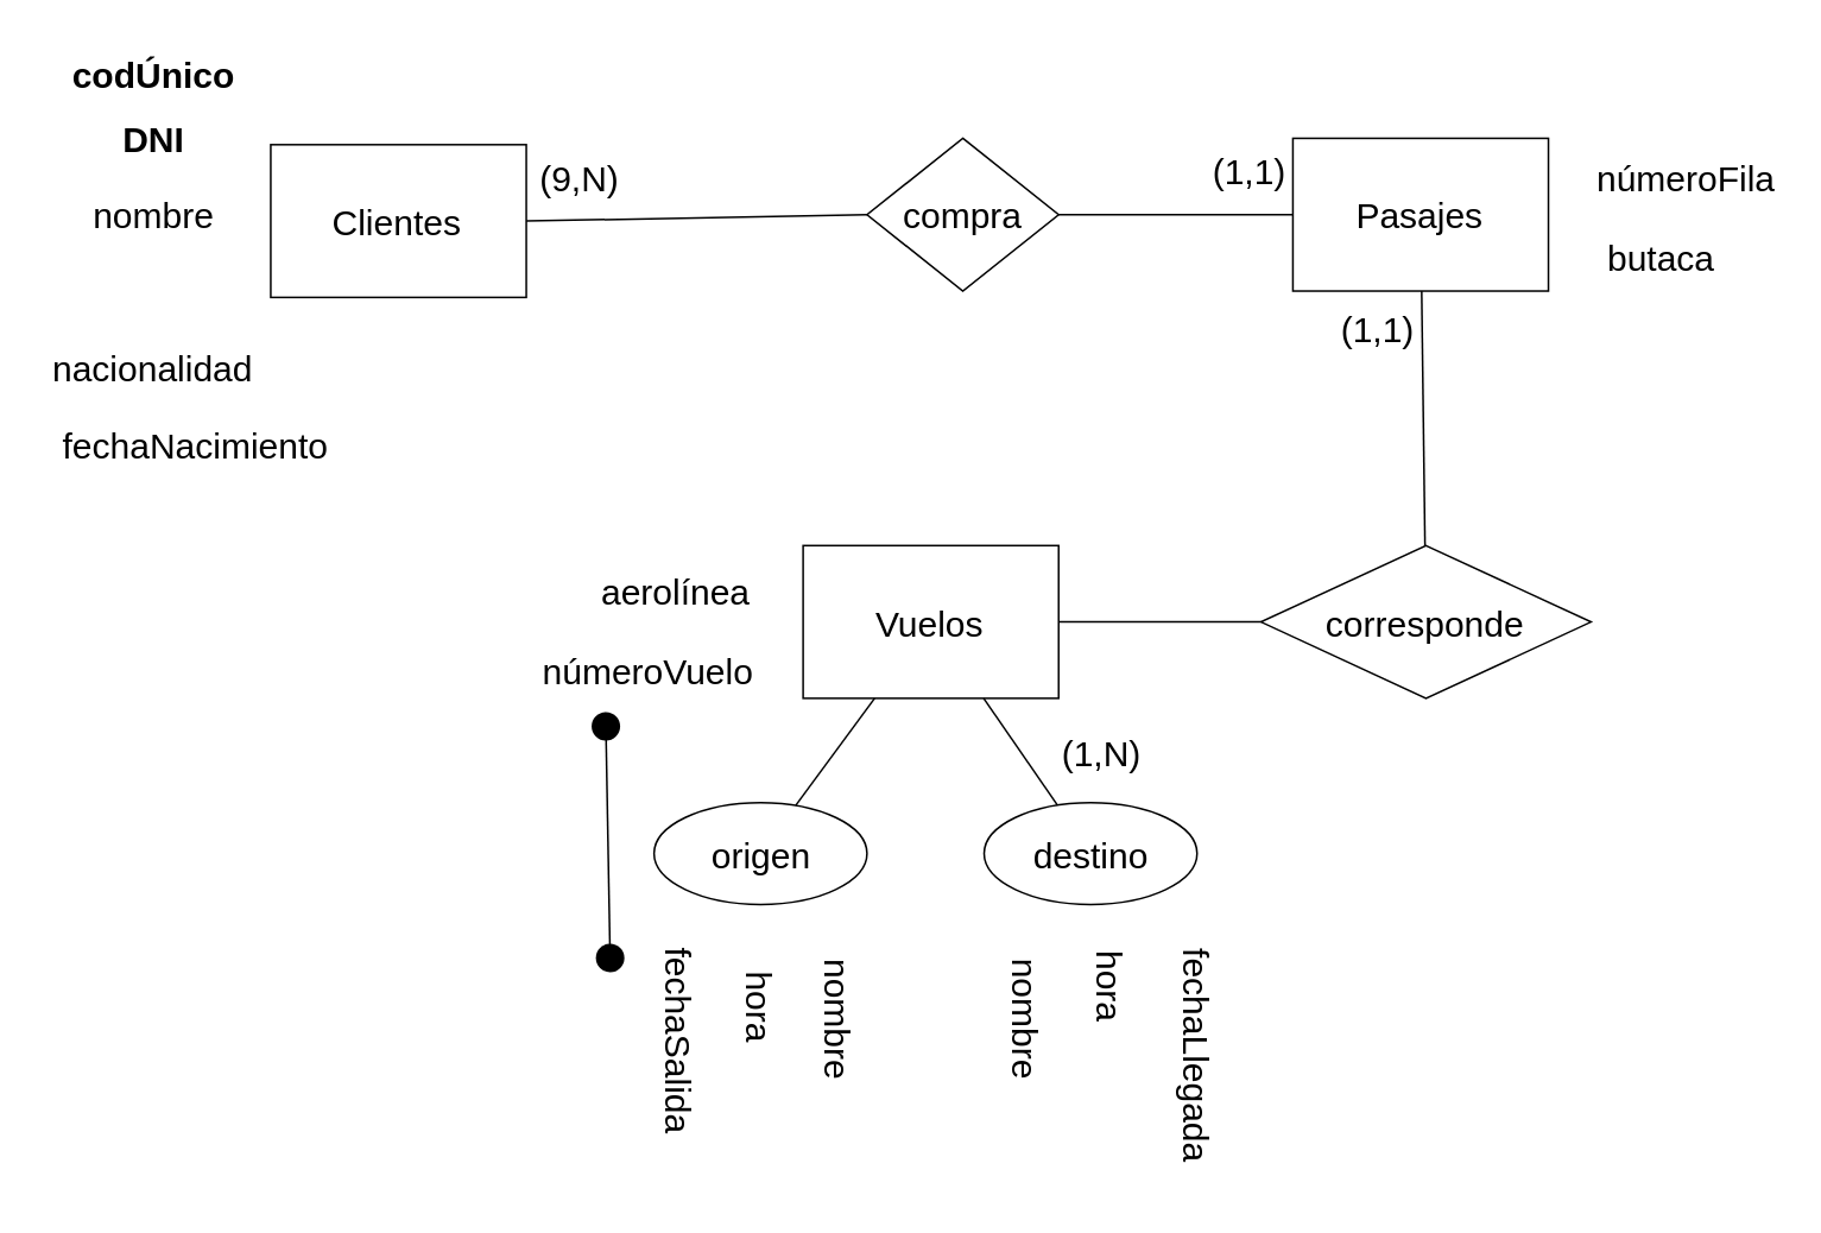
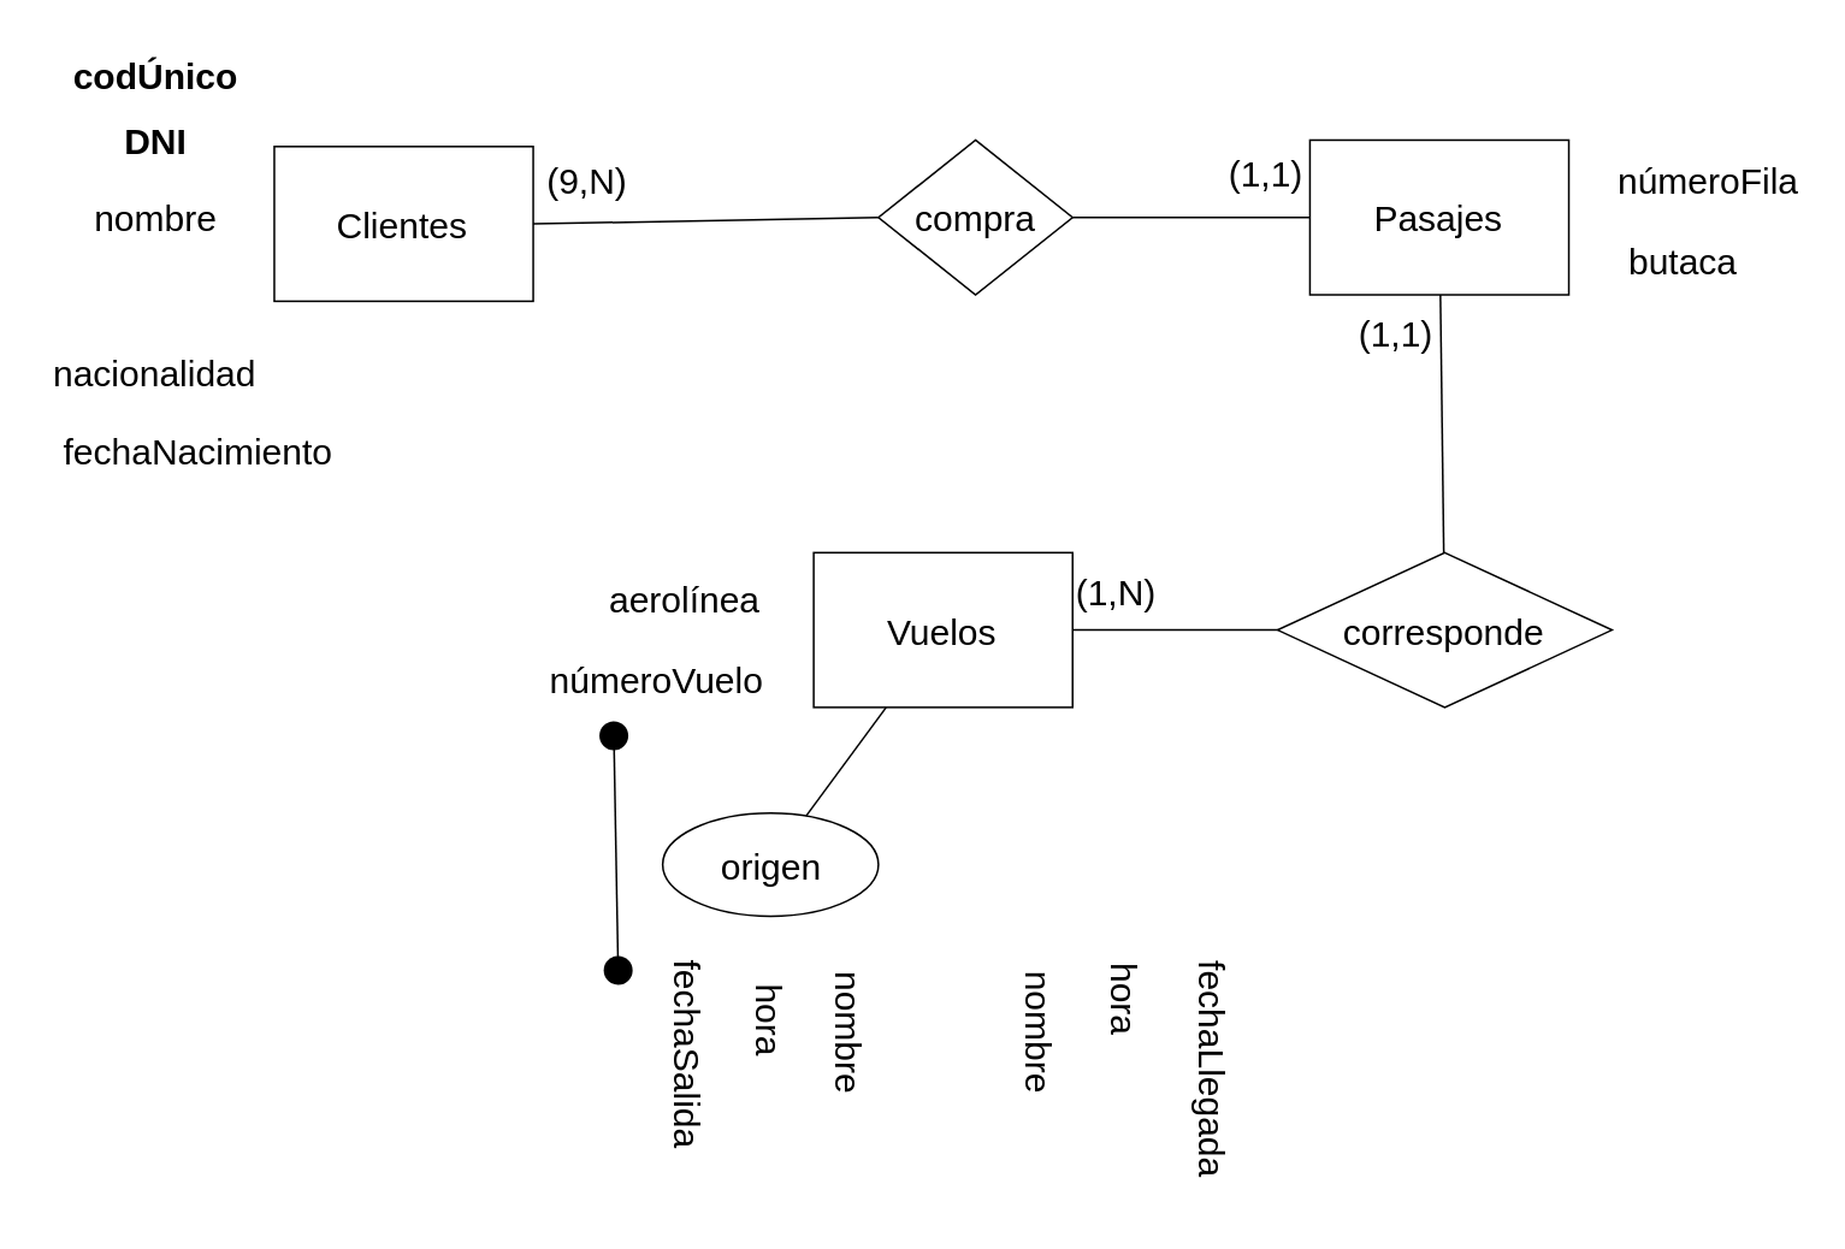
- <mxCell id="29" value="" style="endArrow=none;html=1;rounded=0;fontSize=20;" edge="1" parent="2" source="5" target="13"><mxGeometry relative="1" as="geometry"><mxPoint x="537.805" y="50" as="sourcePoint" /><mxPoint x="740.976" y="50" as="targetPoint" /></mxGeometry></mxCell>
- <mxCell id="37" value="(1,N)" style="text;html=1;strokeColor=none;fillColor=none;align=center;verticalAlign=middle;whiteSpace=wrap;rounded=0;fontSize=20;" vertex="1" parent="2"><mxGeometry x="573.659" y="380.714" width="47.805" height="42.857" as="geometry" /></mxCell>
+ <mxCell id="37" value="(1,N)" style="text;html=1;strokeColor=none;fillColor=none;align=center;verticalAlign=middle;whiteSpace=wrap;rounded=0;fontSize=20;" vertex="1" parent="2"><mxGeometry x="573.659" y="285.714" width="47.805" height="42.857" as="geometry" /></mxCell>
- <mxCell id="13" value="&lt;font style=&quot;font-size: 20px;&quot;&gt;destino&lt;/font&gt;" style="ellipse;whiteSpace=wrap;html=1;align=center;fontSize=20;" vertex="1" parent="2"><mxGeometry x="531.829" y="430" width="119.512" height="57.143" as="geometry" /></mxCell>
